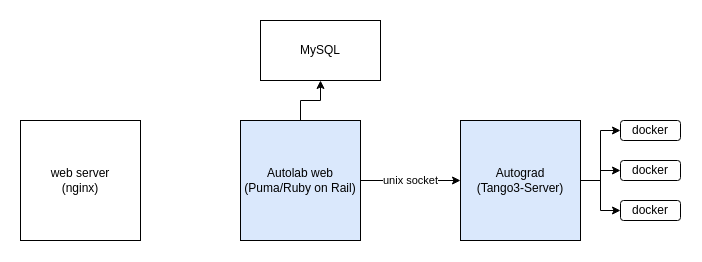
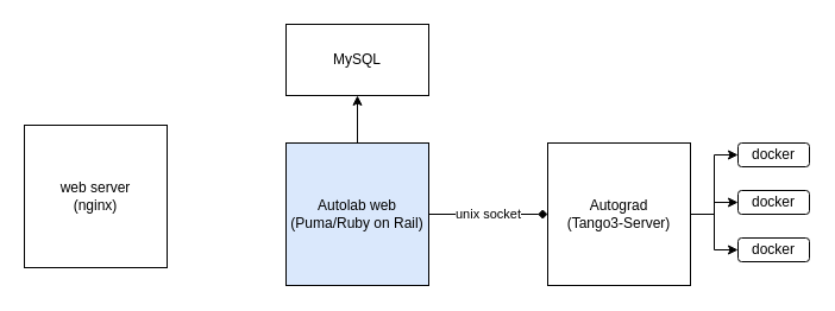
- <mxCell id="10" value="MySQL" style="rounded=0;whiteSpace=wrap;html=1;" vertex="1" parent="1"><mxGeometry x="260" y="20" width="120" height="60" as="geometry" /></mxCell>
+ <mxCell id="10" value="MySQL" style="rounded=0;whiteSpace=wrap;html=1;" vertex="1" parent="1"><mxGeometry x="240" y="20" width="120" height="60" as="geometry" /></mxCell>
- <mxCell id="2" value="web server&lt;br&gt;(nginx)" style="whiteSpace=wrap;html=1;aspect=fixed;" vertex="1" parent="1"><mxGeometry x="20" y="120" width="120" height="120" as="geometry" /></mxCell>
+ <mxCell id="2" value="web server&lt;br&gt;(nginx)" style="whiteSpace=wrap;html=1;aspect=fixed;" vertex="1" parent="1"><mxGeometry x="20" y="105" width="120" height="120" as="geometry" /></mxCell>
- <mxCell id="3" value="unix socket" style="edgeStyle=orthogonalEdgeStyle;rounded=0;orthogonalLoop=1;jettySize=auto;html=1;exitX=1;exitY=0.5;exitDx=0;exitDy=0;entryX=0;entryY=0.5;entryDx=0;entryDy=0;" edge="1" parent="1" source="5" target="9"><mxGeometry relative="1" as="geometry" /></mxCell>
+ <mxCell id="3" value="unix socket" style="edgeStyle=orthogonalEdgeStyle;rounded=0;orthogonalLoop=1;jettySize=auto;html=1;exitX=1;exitY=0.5;exitDx=0;exitDy=0;entryX=0;entryY=0.5;entryDx=0;entryDy=0;endArrow=diamond;" edge="1" parent="1" source="5" target="9"><mxGeometry relative="1" as="geometry" /></mxCell>
- <mxCell id="9" value="Autograd&lt;br&gt;(Tango3-Server)" style="whiteSpace=wrap;html=1;aspect=fixed;fillColor=#dae8fc;" vertex="1" parent="1"><mxGeometry x="460" y="120" width="120" height="120" as="geometry" /></mxCell>
+ <mxCell id="9" value="Autograd&lt;br&gt;(Tango3-Server)" style="whiteSpace=wrap;html=1;aspect=fixed;" vertex="1" parent="1"><mxGeometry x="460" y="120" width="120" height="120" as="geometry" /></mxCell>
